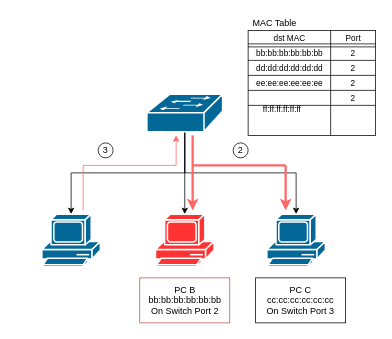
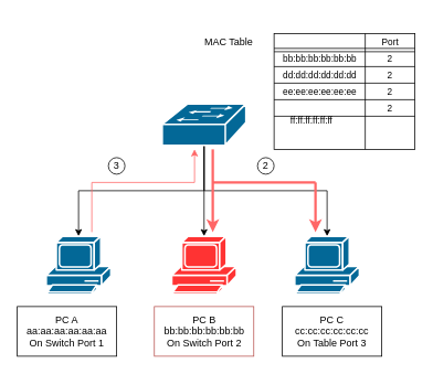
- <mxCell id="13" value="MAC Table" style="text;html=1;align=center;verticalAlign=middle;resizable=0;points=[];autosize=1;strokeColor=none;fillColor=none;" parent="1" vertex="1"><mxGeometry x="330" y="20" width="70" height="20" as="geometry" /></mxCell>
+ <mxCell id="13" value="MAC Table" style="text;html=1;align=center;verticalAlign=middle;resizable=0;points=[];autosize=1;strokeColor=none;fillColor=none;" parent="1" vertex="1"><mxGeometry x="240" y="40" width="70" height="20" as="geometry" /></mxCell>
- <mxCell id="16" value="&lt;font style=&quot;font-size: 11px;&quot;&gt;dst MAC&lt;/font&gt;" style="text;html=1;align=center;verticalAlign=middle;resizable=0;points=[];autosize=1;strokeColor=none;fillColor=none;" parent="1" vertex="1"><mxGeometry x="355" y="40" width="60" height="20" as="geometry" /></mxCell>
+ <mxCell id="9" value="PC A&lt;br&gt;aa:aa:aa:aa:aa:aa&lt;br&gt;On Switch Port 1" style="rounded=0;whiteSpace=wrap;html=1;" parent="1" vertex="1"><mxGeometry x="20" y="370" width="120" height="60" as="geometry" /></mxCell>
- <mxCell id="11" value="PC C&lt;br&gt;cc:cc:cc:cc:cc:cc&lt;br&gt;On Switch Port 3" style="rounded=0;whiteSpace=wrap;html=1;" parent="1" vertex="1"><mxGeometry x="340" y="370" width="120" height="60" as="geometry" /></mxCell>
+ <mxCell id="11" value="PC C&lt;br&gt;cc:cc:cc:cc:cc:cc&lt;br&gt;On Table Port 3" style="rounded=0;whiteSpace=wrap;html=1;" parent="1" vertex="1"><mxGeometry x="340" y="370" width="120" height="60" as="geometry" /></mxCell>
